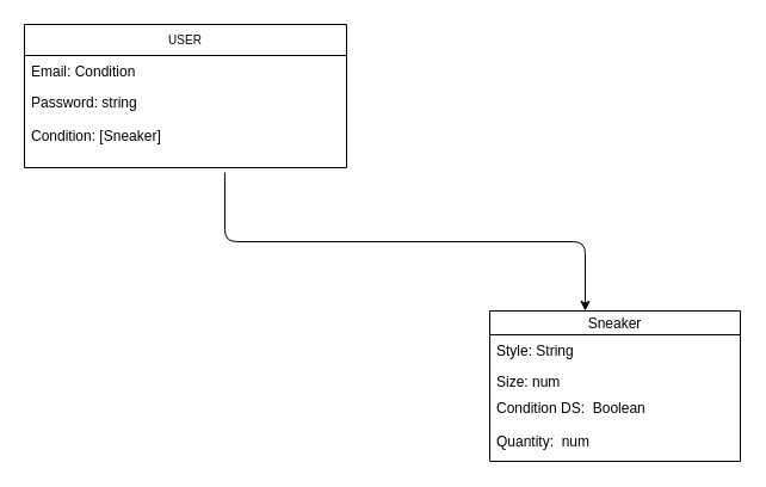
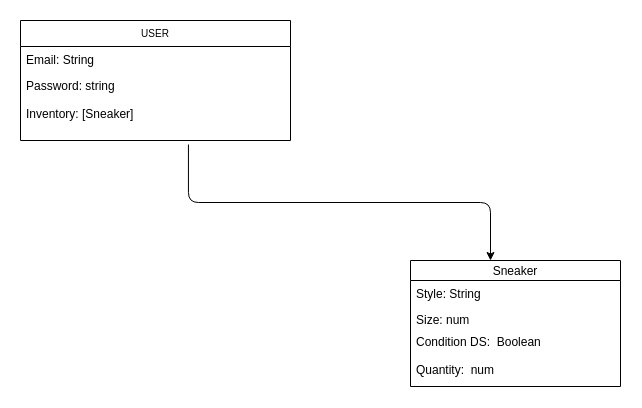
- <mxCell id="3" value="Email: Condition" style="text;strokeColor=none;fillColor=none;align=left;verticalAlign=top;spacingLeft=4;spacingRight=4;overflow=hidden;rotatable=0;points=[[0,0.5],[1,0.5]];portConstraint=eastwest;" parent="2" vertex="1"><mxGeometry y="26" width="270" height="26" as="geometry" /></mxCell>
+ <mxCell id="3" value="Email: String" style="text;strokeColor=none;fillColor=none;align=left;verticalAlign=top;spacingLeft=4;spacingRight=4;overflow=hidden;rotatable=0;points=[[0,0.5],[1,0.5]];portConstraint=eastwest;" parent="2" vertex="1"><mxGeometry y="26" width="270" height="26" as="geometry" /></mxCell>
- <mxCell id="4" value="Password: string&#10;&#10;Condition: [Sneaker]" style="text;strokeColor=none;fillColor=none;align=left;verticalAlign=top;spacingLeft=4;spacingRight=4;overflow=hidden;rotatable=0;points=[[0,0.5],[1,0.5]];portConstraint=eastwest;" parent="2" vertex="1"><mxGeometry y="52" width="270" height="68" as="geometry" /></mxCell>
+ <mxCell id="4" value="Password: string&#10;&#10;Inventory: [Sneaker]" style="text;strokeColor=none;fillColor=none;align=left;verticalAlign=top;spacingLeft=4;spacingRight=4;overflow=hidden;rotatable=0;points=[[0,0.5],[1,0.5]];portConstraint=eastwest;" parent="2" vertex="1"><mxGeometry y="52" width="270" height="68" as="geometry" /></mxCell>
